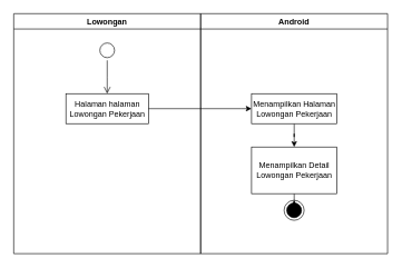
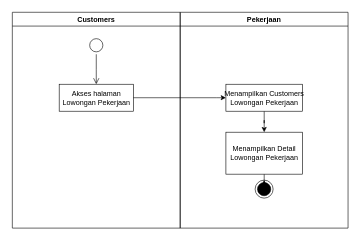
- <mxCell id="8" value="Lowongan" style="swimlane;fillColor=none;" parent="1" vertex="1"><mxGeometry x="20" y="20" width="280" height="360" as="geometry" /></mxCell>
+ <mxCell id="8" value="Customers" style="swimlane;fillColor=none;" parent="1" vertex="1"><mxGeometry x="20" y="20" width="280" height="360" as="geometry" /></mxCell>
- <mxCell id="2" value="Android" style="swimlane;fillColor=none;startSize=23;" parent="1" vertex="1"><mxGeometry x="300" y="20" width="280" height="360" as="geometry" /></mxCell>
+ <mxCell id="2" value="Pekerjaan" style="swimlane;fillColor=none;startSize=23;" parent="1" vertex="1"><mxGeometry x="300" y="20" width="280" height="360" as="geometry" /></mxCell>
- <mxCell id="11" value="Halaman halaman&lt;br&gt;Lowongan Pekerjaan" style="html=1;strokeColor=#000000;fillColor=default;" parent="8" vertex="1"><mxGeometry x="78.13" y="120" width="123.75" height="45" as="geometry" /></mxCell>
+ <mxCell id="11" value="Akses halaman&lt;br&gt;Lowongan Pekerjaan" style="html=1;strokeColor=#000000;fillColor=default;" parent="8" vertex="1"><mxGeometry x="78.13" y="120" width="123.75" height="45" as="geometry" /></mxCell>
- <mxCell id="4" value="Menampilkan Halaman&lt;br&gt;Lowongan Pekerjaan" style="html=1;strokeColor=#000000;fillColor=default;" parent="2" vertex="1"><mxGeometry x="76.25" y="120" width="127.5" height="45" as="geometry" /></mxCell>
+ <mxCell id="4" value="Menampilkan Customers&lt;br&gt;Lowongan Pekerjaan" style="html=1;strokeColor=#000000;fillColor=default;" parent="2" vertex="1"><mxGeometry x="76.25" y="120" width="127.5" height="45" as="geometry" /></mxCell>
